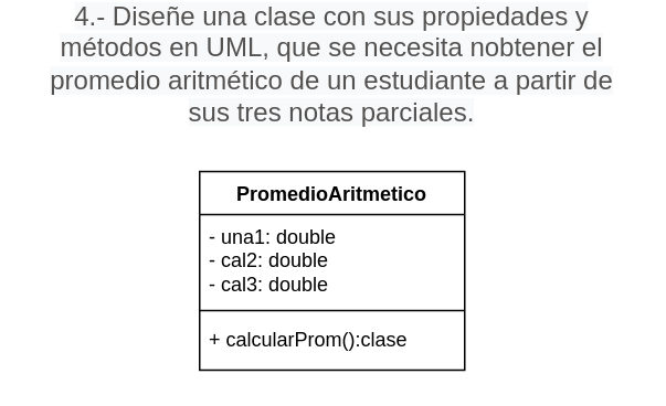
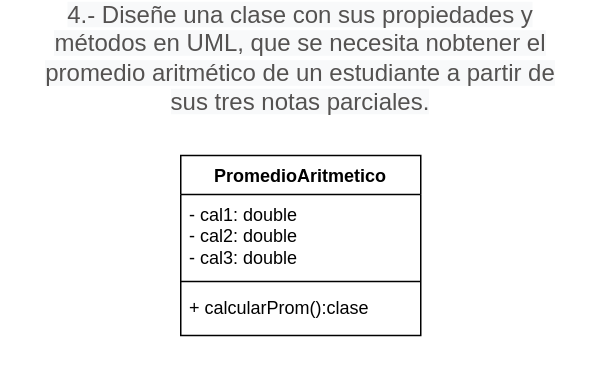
- <mxCell id="3" value="- una1&lt;span style=&quot;background-color: initial;&quot;&gt;: double&lt;/span&gt;&lt;div&gt;&lt;span style=&quot;background-color: initial;&quot;&gt;- cal2: double&lt;/span&gt;&lt;/div&gt;&lt;div&gt;&lt;span style=&quot;background-color: initial;&quot;&gt;- cal3: double&lt;/span&gt;&lt;/div&gt;" style="text;strokeColor=none;fillColor=none;align=left;verticalAlign=top;spacingLeft=4;spacingRight=4;overflow=hidden;rotatable=0;points=[[0,0.5],[1,0.5]];portConstraint=eastwest;whiteSpace=wrap;html=1;" parent="2" vertex="1"><mxGeometry y="26" width="160" height="54" as="geometry" /></mxCell>
+ <mxCell id="3" value="- cal1&lt;span style=&quot;background-color: initial;&quot;&gt;: double&lt;/span&gt;&lt;div&gt;&lt;span style=&quot;background-color: initial;&quot;&gt;- cal2: double&lt;/span&gt;&lt;/div&gt;&lt;div&gt;&lt;span style=&quot;background-color: initial;&quot;&gt;- cal3: double&lt;/span&gt;&lt;/div&gt;" style="text;strokeColor=none;fillColor=none;align=left;verticalAlign=top;spacingLeft=4;spacingRight=4;overflow=hidden;rotatable=0;points=[[0,0.5],[1,0.5]];portConstraint=eastwest;whiteSpace=wrap;html=1;" parent="2" vertex="1"><mxGeometry y="26" width="160" height="54" as="geometry" /></mxCell>
